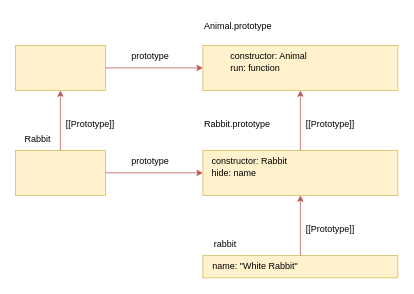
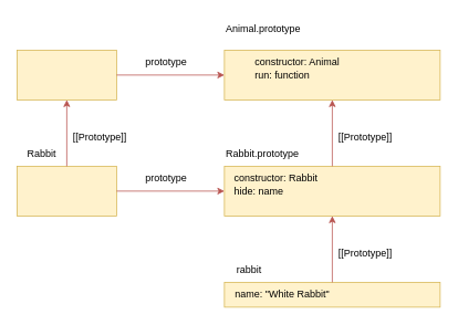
- <mxCell id="15" value="Rabbit.prototype" style="text;html=1;align=left;verticalAlign=middle;whiteSpace=wrap;rounded=0;" parent="1" vertex="1"><mxGeometry x="270" y="150" width="100" height="30" as="geometry" /></mxCell>
+ <mxCell id="15" value="Rabbit.prototype" style="text;html=1;align=left;verticalAlign=middle;whiteSpace=wrap;rounded=0;" parent="1" vertex="1"><mxGeometry x="270" y="170" width="100" height="30" as="geometry" /></mxCell>
